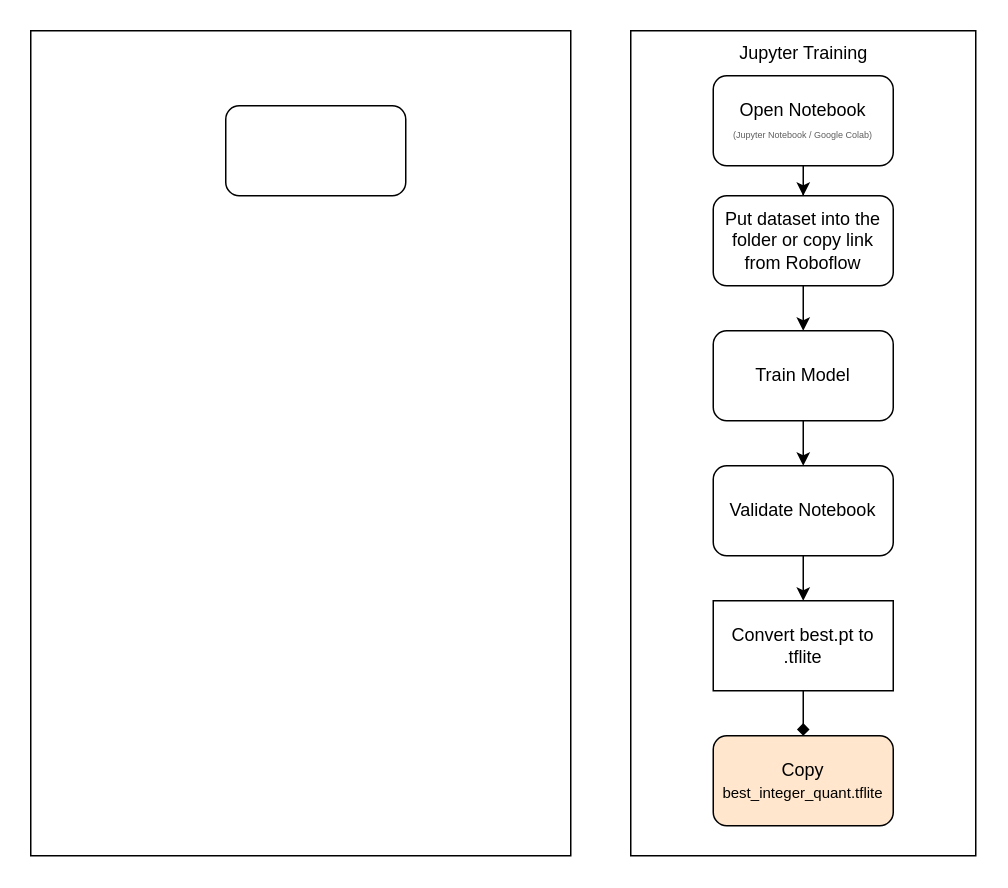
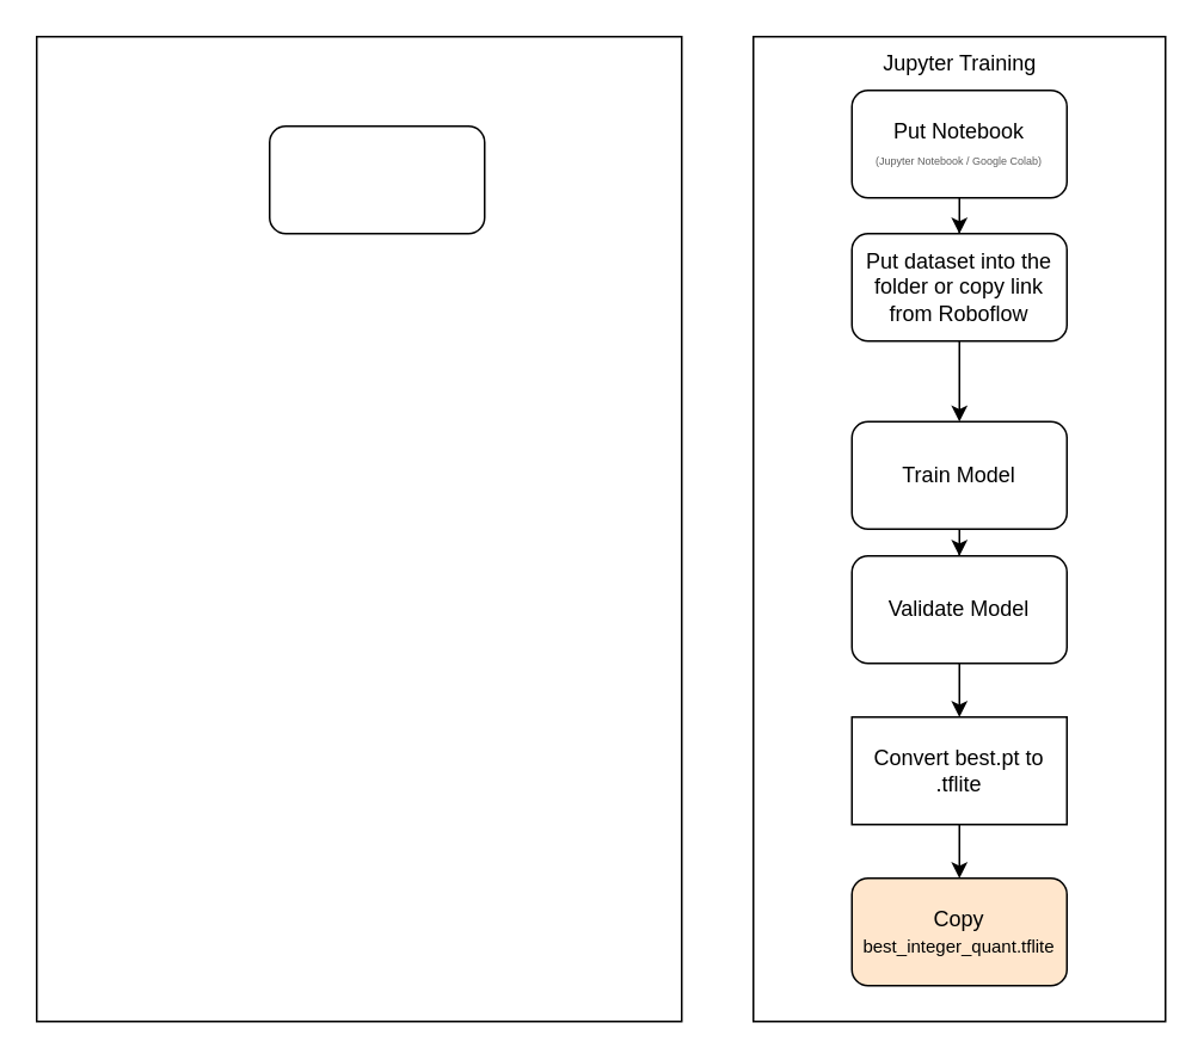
- <mxCell id="4" value="Open Notebook&lt;div&gt;&lt;font style=&quot;font-size: 6px; color: rgb(94, 94, 94);&quot;&gt;(Jupyter Notebook / Google Colab)&lt;/font&gt;&lt;/div&gt;" style="rounded=1;whiteSpace=wrap;html=1;" vertex="1" parent="1"><mxGeometry x="475" y="50" width="120" height="60" as="geometry" /></mxCell>
+ <mxCell id="4" value="Put Notebook&lt;div&gt;&lt;font style=&quot;font-size: 6px; color: rgb(94, 94, 94);&quot;&gt;(Jupyter Notebook / Google Colab)&lt;/font&gt;&lt;/div&gt;" style="rounded=1;whiteSpace=wrap;html=1;" vertex="1" parent="1"><mxGeometry x="475" y="50" width="120" height="60" as="geometry" /></mxCell>
- <mxCell id="8" value="Train Model" style="whiteSpace=wrap;html=1;rounded=1;" vertex="1" parent="1"><mxGeometry x="475" y="220" width="120" height="60" as="geometry" /></mxCell>
+ <mxCell id="8" value="Train Model" style="whiteSpace=wrap;html=1;rounded=1;" vertex="1" parent="1"><mxGeometry x="475" y="235" width="120" height="60" as="geometry" /></mxCell>
- <mxCell id="10" value="Validate Notebook" style="whiteSpace=wrap;html=1;rounded=1;" vertex="1" parent="1"><mxGeometry x="475" y="310" width="120" height="60" as="geometry" /></mxCell>
+ <mxCell id="10" value="Validate Model" style="whiteSpace=wrap;html=1;rounded=1;" vertex="1" parent="1"><mxGeometry x="475" y="310" width="120" height="60" as="geometry" /></mxCell>
- <mxCell id="11" value="" style="edgeStyle=orthogonalEdgeStyle;rounded=0;orthogonalLoop=1;jettySize=auto;html=1;endArrow=diamond;" edge="1" parent="1" source="12" target="13"><mxGeometry relative="1" as="geometry" /></mxCell>
+ <mxCell id="11" value="" style="edgeStyle=orthogonalEdgeStyle;rounded=0;orthogonalLoop=1;jettySize=auto;html=1;" edge="1" parent="1" source="12" target="13"><mxGeometry relative="1" as="geometry" /></mxCell>
